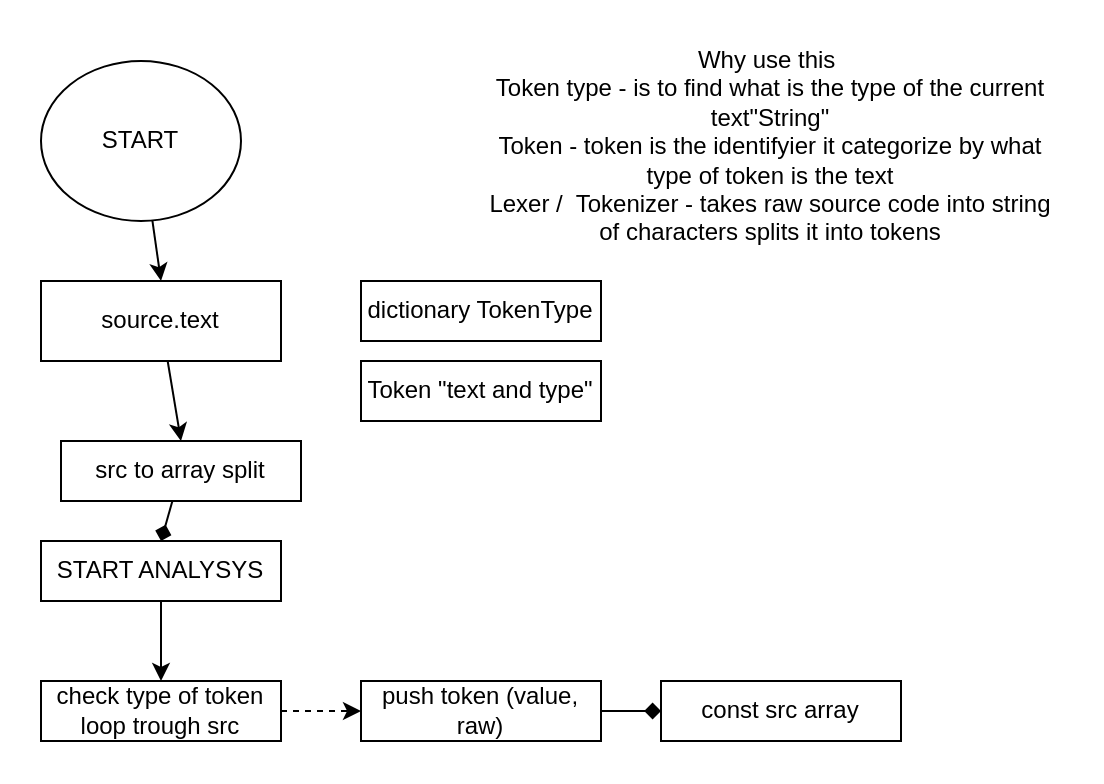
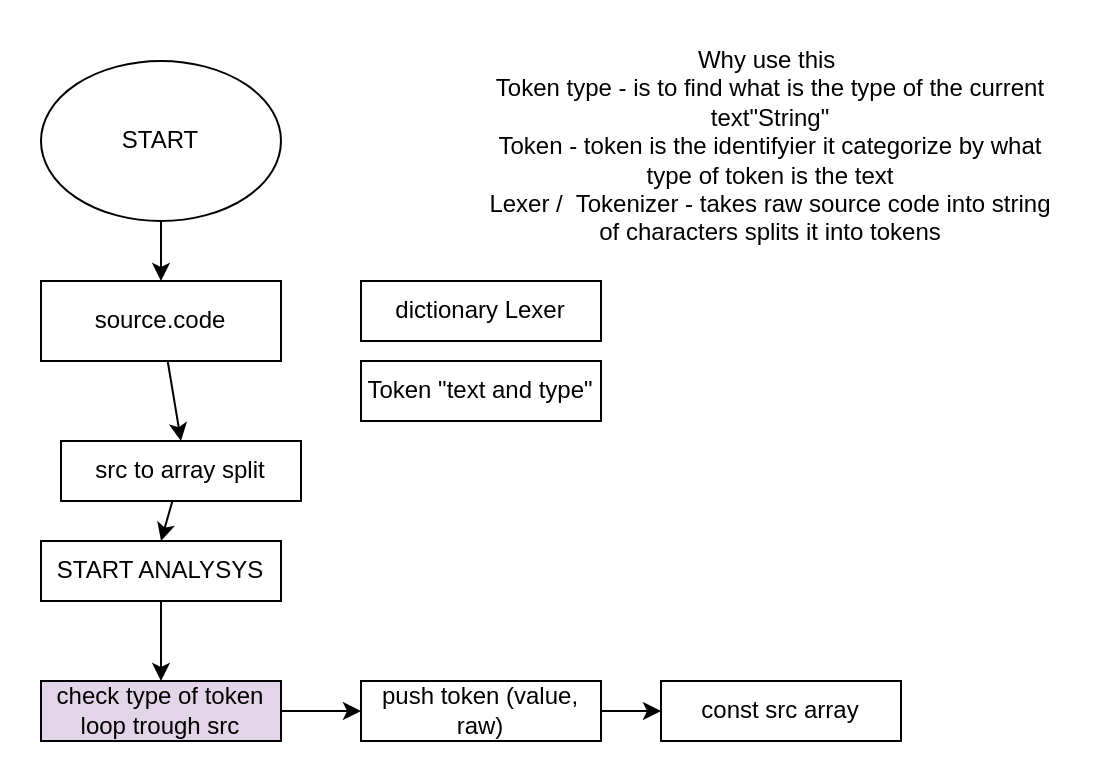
- <mxCell id="5" value="START" style="ellipse;whiteSpace=wrap;html=1;" parent="1" vertex="1"><mxGeometry x="20" y="30" width="100" height="80" as="geometry" /></mxCell>
+ <mxCell id="5" value="START" style="ellipse;whiteSpace=wrap;html=1;" parent="1" vertex="1"><mxGeometry x="20" y="30" width="120" height="80" as="geometry" /></mxCell>
- <mxCell id="16" value="dictionary TokenType" style="rounded=0;whiteSpace=wrap;html=1;" parent="1" vertex="1"><mxGeometry x="180" y="140" width="120" height="30" as="geometry" /></mxCell>
+ <mxCell id="16" value="dictionary Lexer" style="rounded=0;whiteSpace=wrap;html=1;" parent="1" vertex="1"><mxGeometry x="180" y="140" width="120" height="30" as="geometry" /></mxCell>
- <mxCell id="11" value="source.text" style="rounded=0;whiteSpace=wrap;html=1;" parent="1" vertex="1"><mxGeometry x="20" y="140" width="120" height="40" as="geometry" /></mxCell>
+ <mxCell id="11" value="source.code" style="rounded=0;whiteSpace=wrap;html=1;" parent="1" vertex="1"><mxGeometry x="20" y="140" width="120" height="40" as="geometry" /></mxCell>
- <mxCell id="12" style="edgeStyle=none;html=1;entryX=0.5;entryY=0;entryDx=0;entryDy=0;endArrow=diamond;" parent="1" source="13" target="3" edge="1"><mxGeometry relative="1" as="geometry" /></mxCell>
+ <mxCell id="12" style="edgeStyle=none;html=1;entryX=0.5;entryY=0;entryDx=0;entryDy=0;" parent="1" source="13" target="3" edge="1"><mxGeometry relative="1" as="geometry" /></mxCell>
- <mxCell id="15" value="check type of token&lt;div&gt;loop trough src&lt;/div&gt;" style="rounded=0;whiteSpace=wrap;html=1;" parent="1" vertex="1"><mxGeometry x="20" y="340" width="120" height="30" as="geometry" /></mxCell>
+ <mxCell id="15" value="check type of token&lt;div&gt;loop trough src&lt;/div&gt;" style="rounded=0;whiteSpace=wrap;html=1;fillColor=#e1d5e7;" parent="1" vertex="1"><mxGeometry x="20" y="340" width="120" height="30" as="geometry" /></mxCell>
- <mxCell id="14" style="edgeStyle=none;html=1;entryX=0;entryY=0.5;entryDx=0;entryDy=0;dashed=1;" parent="1" source="15" target="8" edge="1"><mxGeometry relative="1" as="geometry" /></mxCell>
+ <mxCell id="14" style="edgeStyle=none;html=1;entryX=0;entryY=0.5;entryDx=0;entryDy=0;" parent="1" source="15" target="8" edge="1"><mxGeometry relative="1" as="geometry" /></mxCell>
- <mxCell id="7" style="edgeStyle=none;html=1;entryX=0;entryY=0.5;entryDx=0;entryDy=0;endArrow=diamond;" parent="1" source="8" target="6" edge="1"><mxGeometry relative="1" as="geometry" /></mxCell>
+ <mxCell id="7" style="edgeStyle=none;html=1;entryX=0;entryY=0.5;entryDx=0;entryDy=0;" parent="1" source="8" target="6" edge="1"><mxGeometry relative="1" as="geometry" /></mxCell>
